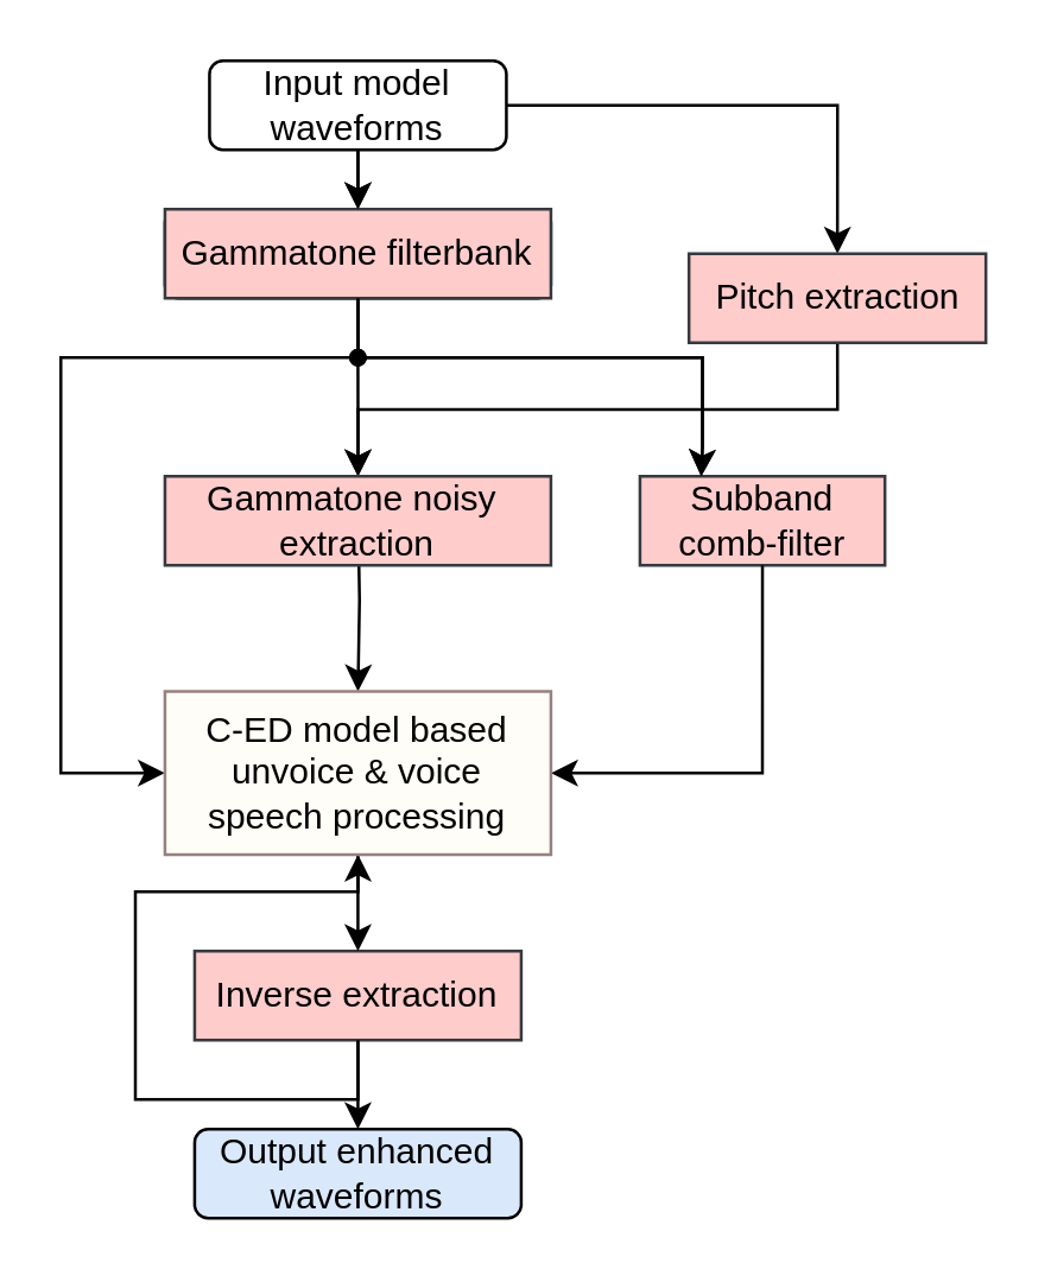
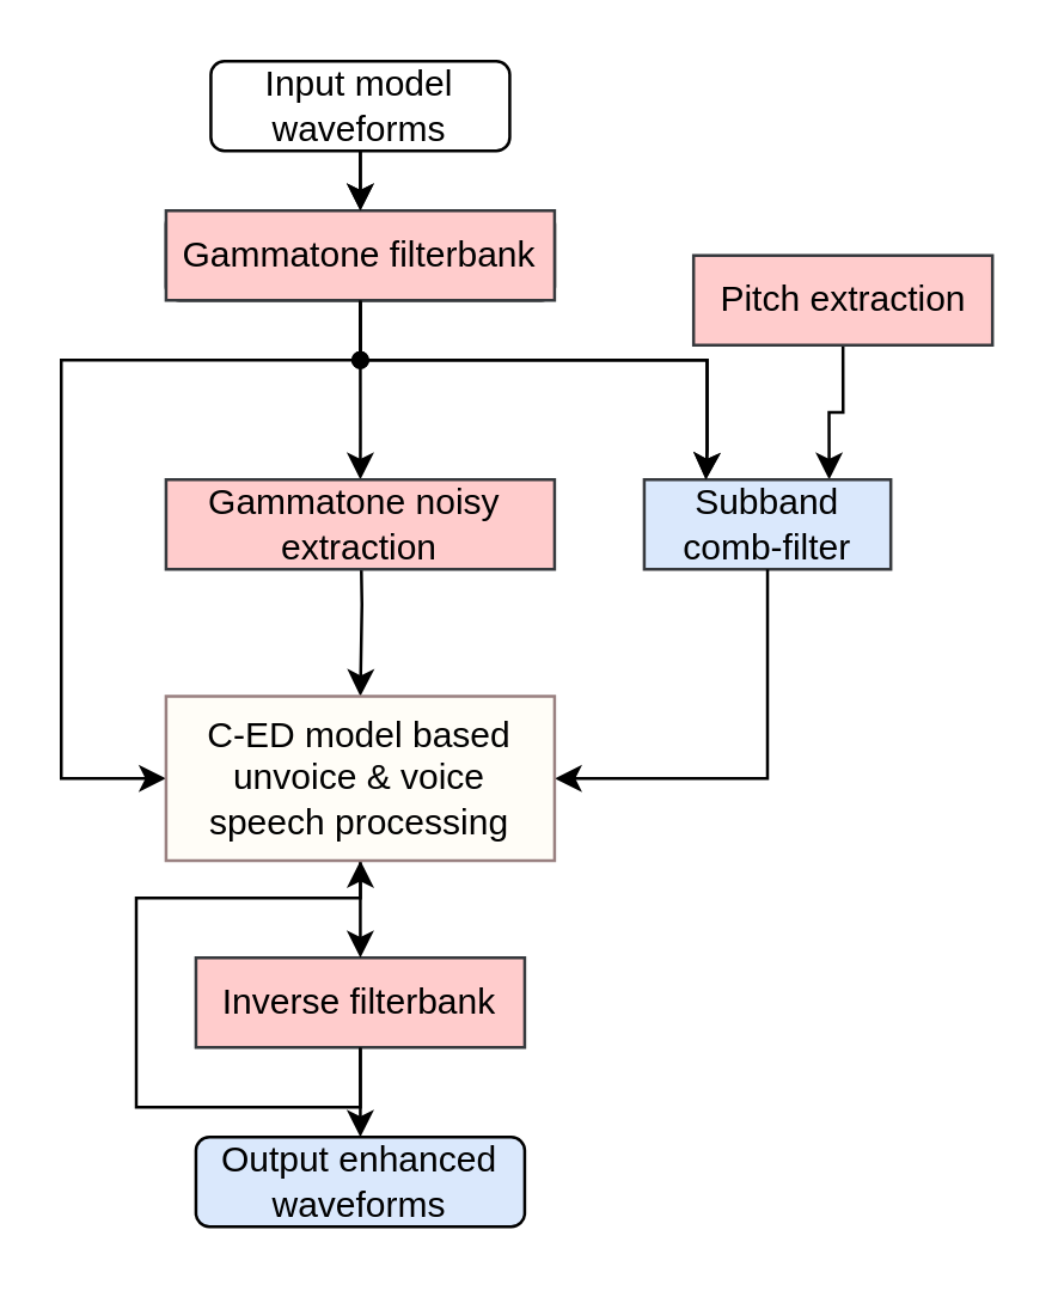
- <mxCell id="3" style="edgeStyle=orthogonalEdgeStyle;rounded=0;orthogonalLoop=1;jettySize=auto;html=1;exitX=1;exitY=0.5;exitDx=0;exitDy=0;entryX=0.5;entryY=0;entryDx=0;entryDy=0;" edge="1" parent="1" source="4" target="6"><mxGeometry relative="1" as="geometry" /></mxCell>
- <mxCell id="5" style="edgeStyle=orthogonalEdgeStyle;rounded=0;orthogonalLoop=1;jettySize=auto;html=1;exitX=0.5;exitY=1;exitDx=0;exitDy=0;" edge="1" parent="1" source="6" target="21"><mxGeometry relative="1" as="geometry"><mxPoint x="252.57" y="160" as="targetPoint" /></mxGeometry></mxCell>
+ <mxCell id="5" style="edgeStyle=orthogonalEdgeStyle;rounded=0;orthogonalLoop=1;jettySize=auto;html=1;exitX=0.5;exitY=1;exitDx=0;exitDy=0;entryX=0.75;entryY=0;entryDx=0;entryDy=0;" edge="1" parent="1" source="6" target="9"><mxGeometry relative="1" as="geometry"><mxPoint x="252.57" y="160" as="targetPoint" /></mxGeometry></mxCell>
- <mxCell id="9" value="Subband&lt;br&gt;comb-filter" style="rounded=0;whiteSpace=wrap;html=1;fillColor=#ffcccc;strokeColor=#36393d;" vertex="1" parent="1"><mxGeometry x="215.07" y="160" width="82.5" height="30" as="geometry" /></mxCell>
+ <mxCell id="9" value="Subband&lt;br&gt;comb-filter" style="rounded=0;whiteSpace=wrap;html=1;fillColor=#dae8fc;strokeColor=#36393d;" vertex="1" parent="1"><mxGeometry x="215.07" y="160" width="82.5" height="30" as="geometry" /></mxCell>
- <mxCell id="14" value="Inverse extraction" style="rounded=0;whiteSpace=wrap;html=1;fillColor=#ffcccc;strokeColor=#36393d;" vertex="1" parent="1"><mxGeometry x="65.07" y="320" width="110" height="30" as="geometry" /></mxCell>
+ <mxCell id="14" value="Inverse filterbank" style="rounded=0;whiteSpace=wrap;html=1;fillColor=#ffcccc;strokeColor=#36393d;" vertex="1" parent="1"><mxGeometry x="65.07" y="320" width="110" height="30" as="geometry" /></mxCell>
